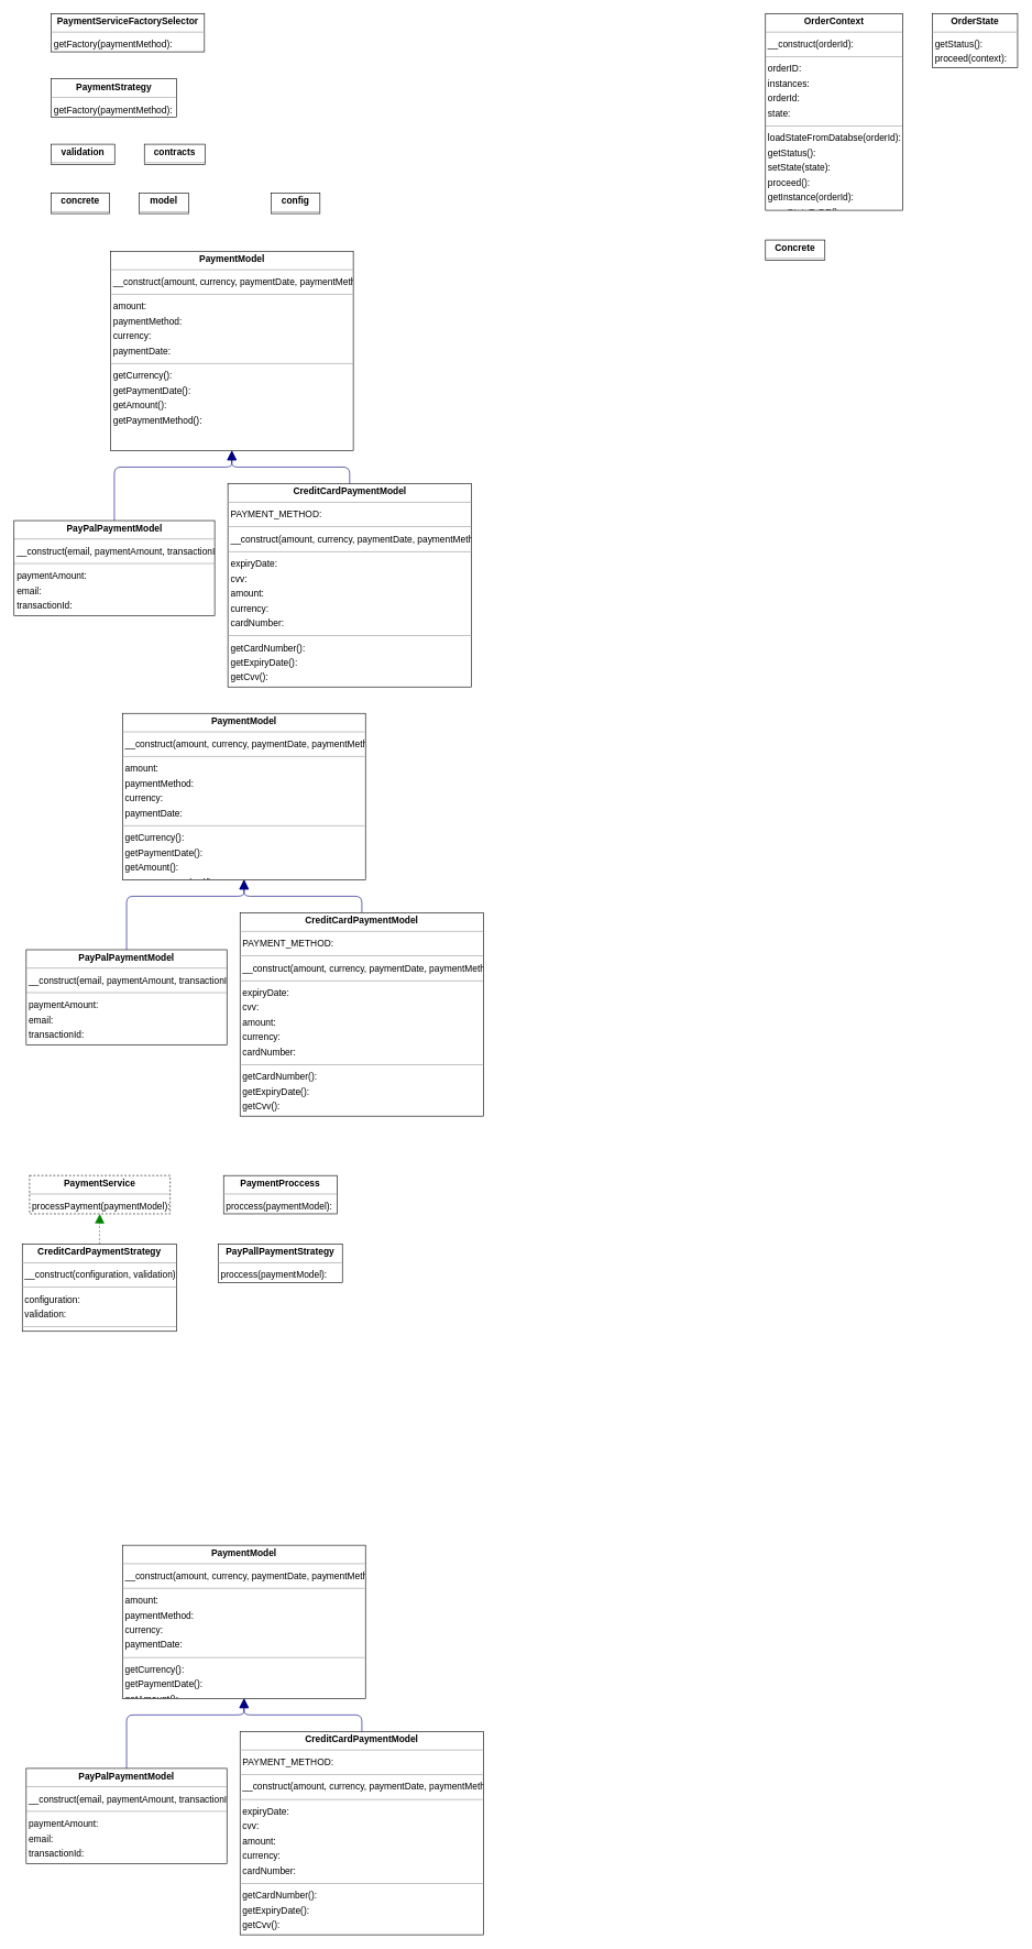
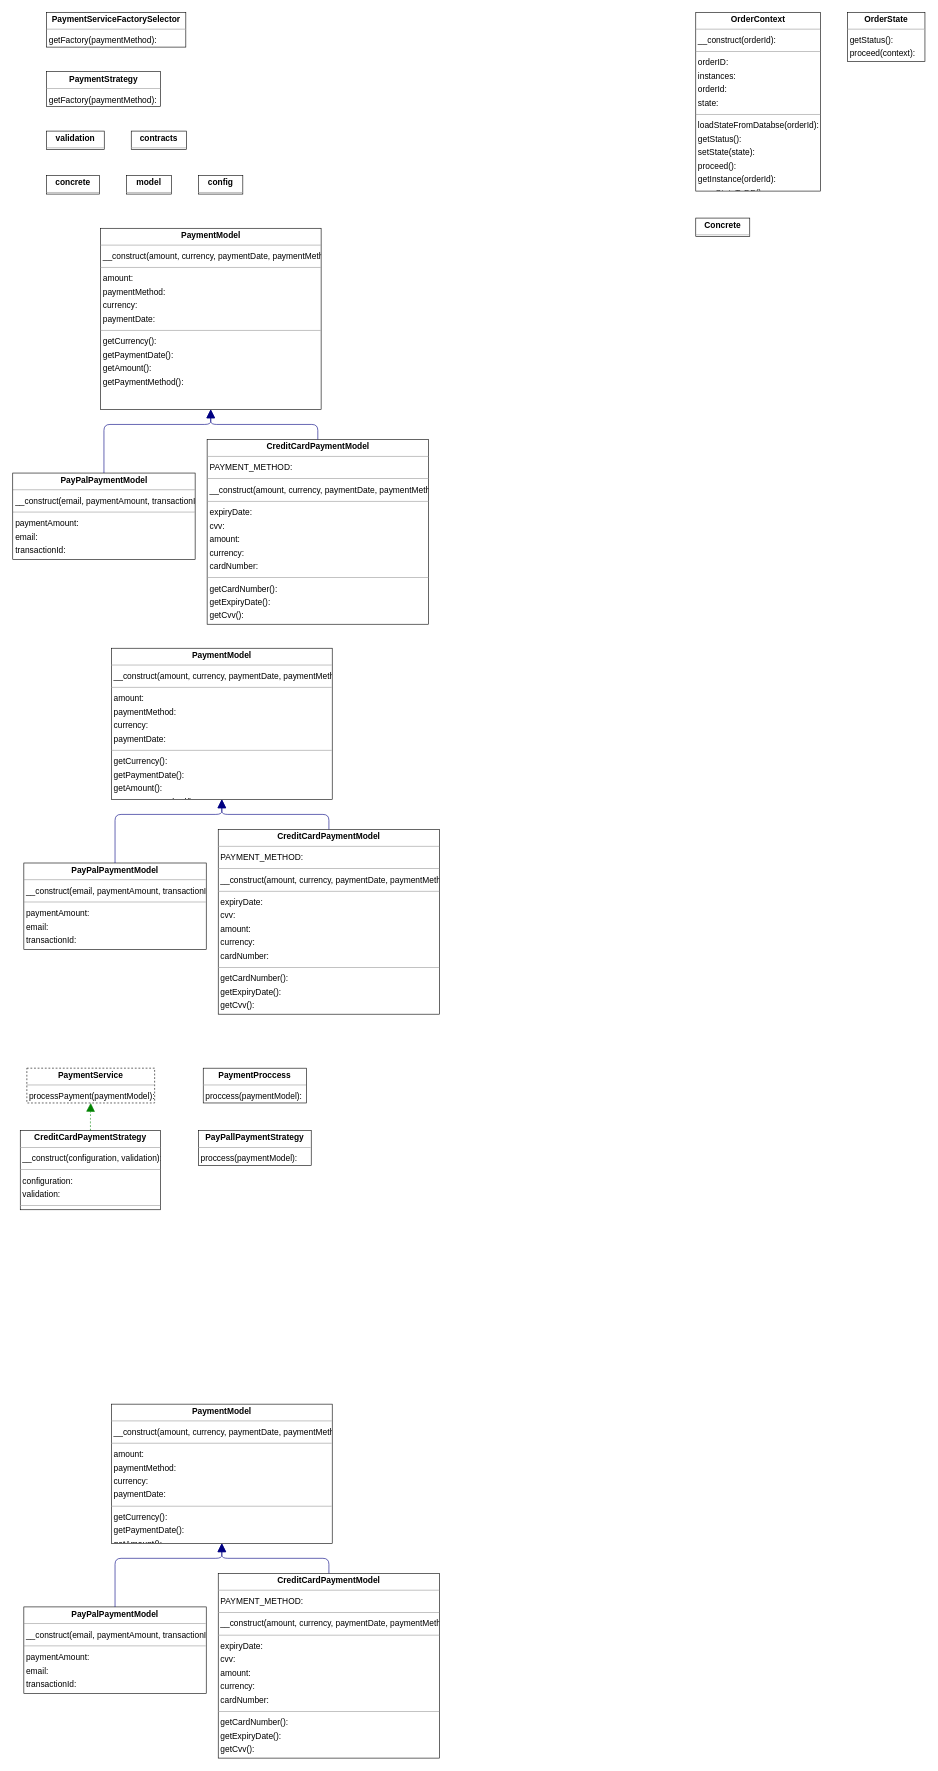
- <mxCell id="5" value="&lt;p style=&quot;margin:0px;margin-top:4px;text-align:center;&quot;&gt;&lt;b&gt;config&lt;/b&gt;&lt;/p&gt;&lt;hr size=&quot;1&quot;/&gt;" style="verticalAlign=top;align=left;overflow=fill;fontSize=14;fontFamily=Helvetica;html=1;rounded=0;shadow=0;comic=0;labelBackgroundColor=none;strokeWidth=1;" vertex="1" parent="1"><mxGeometry x="410" y="292" width="74" height="31" as="geometry" /></mxCell>
+ <mxCell id="5" value="&lt;p style=&quot;margin:0px;margin-top:4px;text-align:center;&quot;&gt;&lt;b&gt;config&lt;/b&gt;&lt;/p&gt;&lt;hr size=&quot;1&quot;/&gt;" style="verticalAlign=top;align=left;overflow=fill;fontSize=14;fontFamily=Helvetica;html=1;rounded=0;shadow=0;comic=0;labelBackgroundColor=none;strokeWidth=1;" vertex="1" parent="1"><mxGeometry x="330" y="292" width="74" height="31" as="geometry" /></mxCell>
